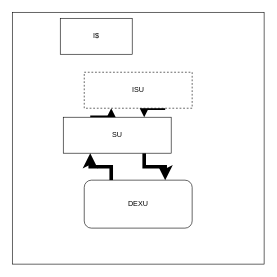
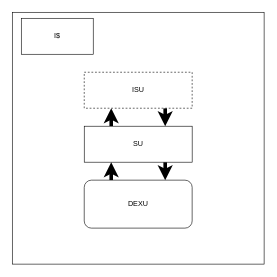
- <mxCell id="3" value="I$" style="rounded=0;whiteSpace=wrap;html=1;" vertex="1" parent="1"><mxGeometry x="100" y="30" width="120" height="60" as="geometry" /></mxCell>
+ <mxCell id="3" value="I$" style="rounded=0;whiteSpace=wrap;html=1;" vertex="1" parent="1"><mxGeometry x="35" y="30" width="120" height="60" as="geometry" /></mxCell>
- <mxCell id="8" value="SU" style="rounded=0;whiteSpace=wrap;html=1;" vertex="1" parent="1"><mxGeometry x="105" y="195" width="180" height="60" as="geometry" /></mxCell>
+ <mxCell id="8" value="SU" style="rounded=0;whiteSpace=wrap;html=1;" vertex="1" parent="1"><mxGeometry x="140" y="210" width="180" height="60" as="geometry" /></mxCell>
